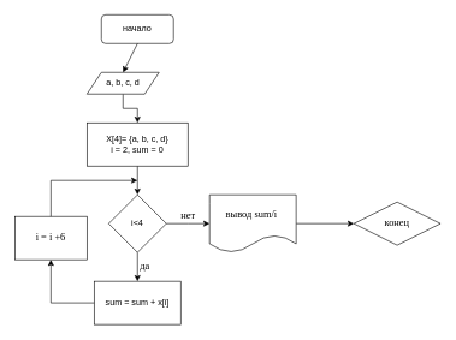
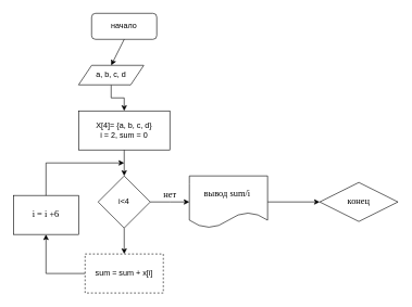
- <mxCell id="16" value="да" style="text;html=1;align=center;verticalAlign=middle;resizable=0;points=[];autosize=1;strokeColor=none;fillColor=none;fontSize=14;fontFamily=Times New Roman;" vertex="1" parent="1"><mxGeometry x="180" y="355" width="40" height="30" as="geometry" /></mxCell>
- <mxCell id="14" value="sum = sum + x[i]" style="whiteSpace=wrap;html=1;" vertex="1" parent="1"><mxGeometry x="130" y="390" width="120" height="60" as="geometry" /></mxCell>
+ <mxCell id="14" value="sum = sum + x[i]" style="whiteSpace=wrap;html=1;dashed=1;" vertex="1" parent="1"><mxGeometry x="130" y="390" width="120" height="60" as="geometry" /></mxCell>
